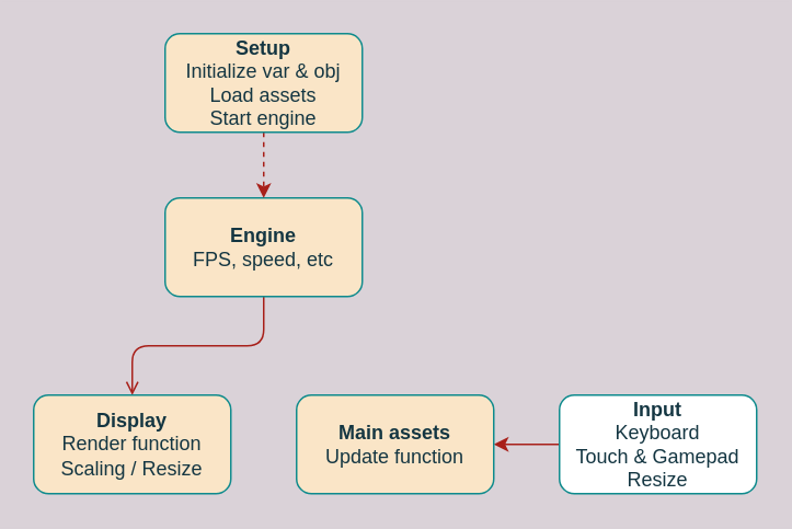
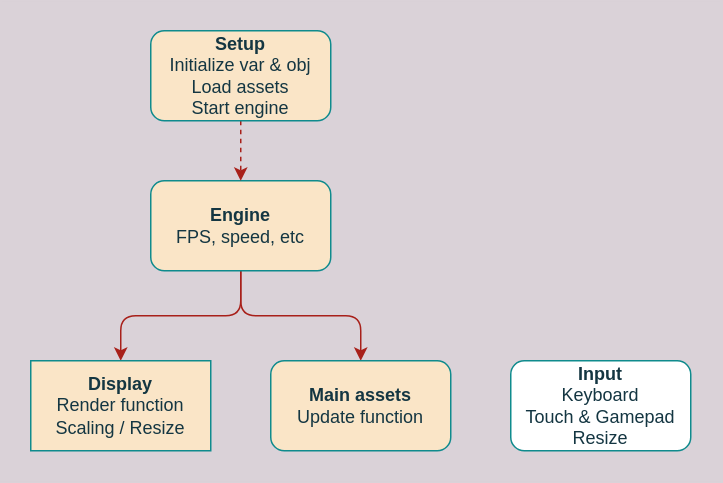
+ <mxCell id="2" style="edgeStyle=orthogonalEdgeStyle;curved=0;rounded=1;sketch=0;orthogonalLoop=1;jettySize=auto;html=1;exitX=0.5;exitY=1;exitDx=0;exitDy=0;entryX=0.5;entryY=0;entryDx=0;entryDy=0;fontColor=#143642;strokeColor=#A8201A;fillColor=#FAE5C7;labelBackgroundColor=#DAD2D8;" edge="1" parent="1" source="4" target="8"><mxGeometry relative="1" as="geometry" /></mxCell>
- <mxCell id="3" style="edgeStyle=orthogonalEdgeStyle;curved=0;rounded=1;sketch=0;orthogonalLoop=1;jettySize=auto;html=1;exitX=0.5;exitY=1;exitDx=0;exitDy=0;entryX=0.5;entryY=0;entryDx=0;entryDy=0;fontColor=#143642;strokeColor=#A8201A;fillColor=#FAE5C7;labelBackgroundColor=#DAD2D8;endArrow=open;" edge="1" parent="1" source="4" target="5"><mxGeometry relative="1" as="geometry" /></mxCell>
+ <mxCell id="3" style="edgeStyle=orthogonalEdgeStyle;curved=0;rounded=1;sketch=0;orthogonalLoop=1;jettySize=auto;html=1;exitX=0.5;exitY=1;exitDx=0;exitDy=0;entryX=0.5;entryY=0;entryDx=0;entryDy=0;fontColor=#143642;strokeColor=#A8201A;fillColor=#FAE5C7;labelBackgroundColor=#DAD2D8;" edge="1" parent="1" source="4" target="5"><mxGeometry relative="1" as="geometry" /></mxCell>
- <mxCell id="5" value="&lt;b&gt;Display&lt;/b&gt;&lt;br&gt;Render function&lt;br&gt;Scaling / Resize" style="rounded=1;whiteSpace=wrap;html=1;fillColor=#FAE5C7;strokeColor=#0F8B8D;fontColor=#143642;" vertex="1" parent="1"><mxGeometry x="20" y="240" width="120" height="60" as="geometry" /></mxCell>
+ <mxCell id="5" value="&lt;b&gt;Display&lt;/b&gt;&lt;br&gt;Render function&lt;br&gt;Scaling / Resize" style="whiteSpace=wrap;html=1;fillColor=#FAE5C7;strokeColor=#0F8B8D;fontColor=#143642;rounded=0;" vertex="1" parent="1"><mxGeometry x="20" y="240" width="120" height="60" as="geometry" /></mxCell>
- <mxCell id="6" style="edgeStyle=orthogonalEdgeStyle;curved=0;rounded=1;sketch=0;orthogonalLoop=1;jettySize=auto;html=1;exitX=0;exitY=0.5;exitDx=0;exitDy=0;entryX=1;entryY=0.5;entryDx=0;entryDy=0;fontColor=#143642;strokeColor=#A8201A;fillColor=#FAE5C7;labelBackgroundColor=#DAD2D8;" edge="1" parent="1" source="7" target="8"><mxGeometry relative="1" as="geometry" /></mxCell>
